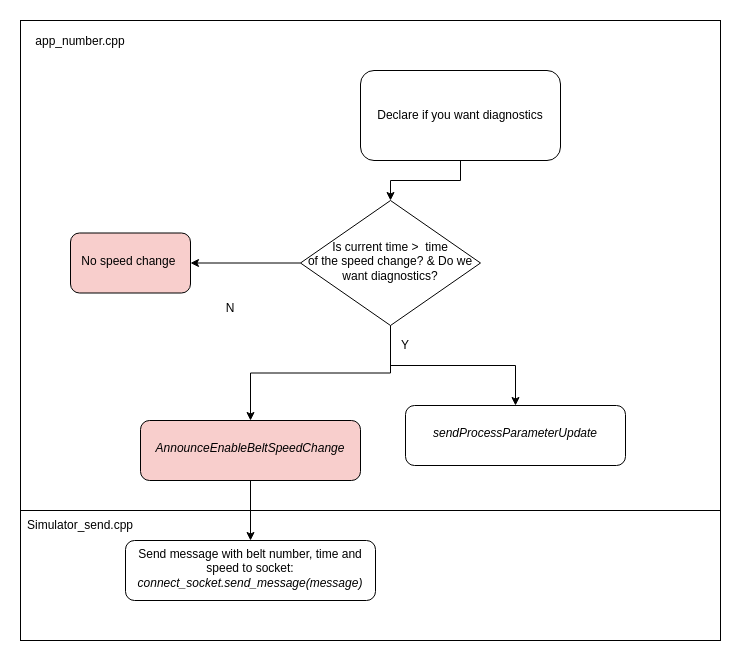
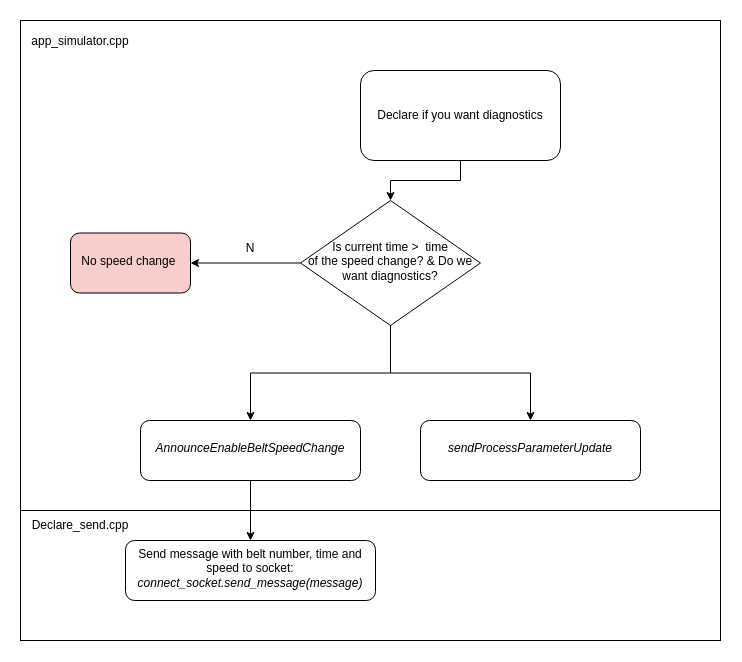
- <mxCell id="14" value="app_number.cpp" style="text;html=1;strokeColor=none;fillColor=none;align=center;verticalAlign=middle;whiteSpace=wrap;rounded=0;" vertex="1" parent="1"><mxGeometry x="50" y="26" width="60" height="30" as="geometry" /></mxCell>
+ <mxCell id="14" value="app_simulator.cpp" style="text;html=1;strokeColor=none;fillColor=none;align=center;verticalAlign=middle;whiteSpace=wrap;rounded=0;" vertex="1" parent="1"><mxGeometry x="50" y="26" width="60" height="30" as="geometry" /></mxCell>
- <mxCell id="18" value="N" style="text;html=1;strokeColor=none;fillColor=none;align=center;verticalAlign=middle;whiteSpace=wrap;rounded=0;" vertex="1" parent="1"><mxGeometry x="200" y="292.5" width="60" height="30" as="geometry" /></mxCell>
+ <mxCell id="18" value="N" style="text;html=1;strokeColor=none;fillColor=none;align=center;verticalAlign=middle;whiteSpace=wrap;rounded=0;" vertex="1" parent="1"><mxGeometry x="220" y="232.5" width="60" height="30" as="geometry" /></mxCell>
- <mxCell id="17" value="Y" style="text;html=1;strokeColor=none;fillColor=none;align=center;verticalAlign=middle;whiteSpace=wrap;rounded=0;" vertex="1" parent="1"><mxGeometry x="375" y="330" width="60" height="30" as="geometry" /></mxCell>
- <mxCell id="12" value="&lt;i&gt;sendProcessParameterUpdate&lt;/i&gt;" style="rounded=1;whiteSpace=wrap;html=1;shadow=0;strokeWidth=1;spacing=6;spacingTop=-4;" vertex="1" parent="1"><mxGeometry x="405" y="405" width="220" height="60" as="geometry" /></mxCell>
+ <mxCell id="12" value="&lt;i&gt;sendProcessParameterUpdate&lt;/i&gt;" style="rounded=1;whiteSpace=wrap;html=1;shadow=0;strokeWidth=1;spacing=6;spacingTop=-4;" vertex="1" parent="1"><mxGeometry x="420" y="420" width="220" height="60" as="geometry" /></mxCell>
- <mxCell id="11" value="&lt;i&gt;AnnounceEnableBeltSpeedChange&lt;/i&gt;" style="rounded=1;whiteSpace=wrap;html=1;shadow=0;strokeWidth=1;spacing=6;spacingTop=-4;fillColor=#f8cecc;" vertex="1" parent="1"><mxGeometry x="140" y="420" width="220" height="60" as="geometry" /></mxCell>
+ <mxCell id="11" value="&lt;i&gt;AnnounceEnableBeltSpeedChange&lt;/i&gt;" style="rounded=1;whiteSpace=wrap;html=1;shadow=0;strokeWidth=1;spacing=6;spacingTop=-4;" vertex="1" parent="1"><mxGeometry x="140" y="420" width="220" height="60" as="geometry" /></mxCell>
- <mxCell id="16" value="Simulator_send.cpp" style="text;html=1;strokeColor=none;fillColor=none;align=center;verticalAlign=middle;whiteSpace=wrap;rounded=0;" vertex="1" parent="1"><mxGeometry x="50" y="510" width="60" height="30" as="geometry" /></mxCell>
+ <mxCell id="16" value="Declare_send.cpp" style="text;html=1;strokeColor=none;fillColor=none;align=center;verticalAlign=middle;whiteSpace=wrap;rounded=0;" vertex="1" parent="1"><mxGeometry x="50" y="510" width="60" height="30" as="geometry" /></mxCell>
